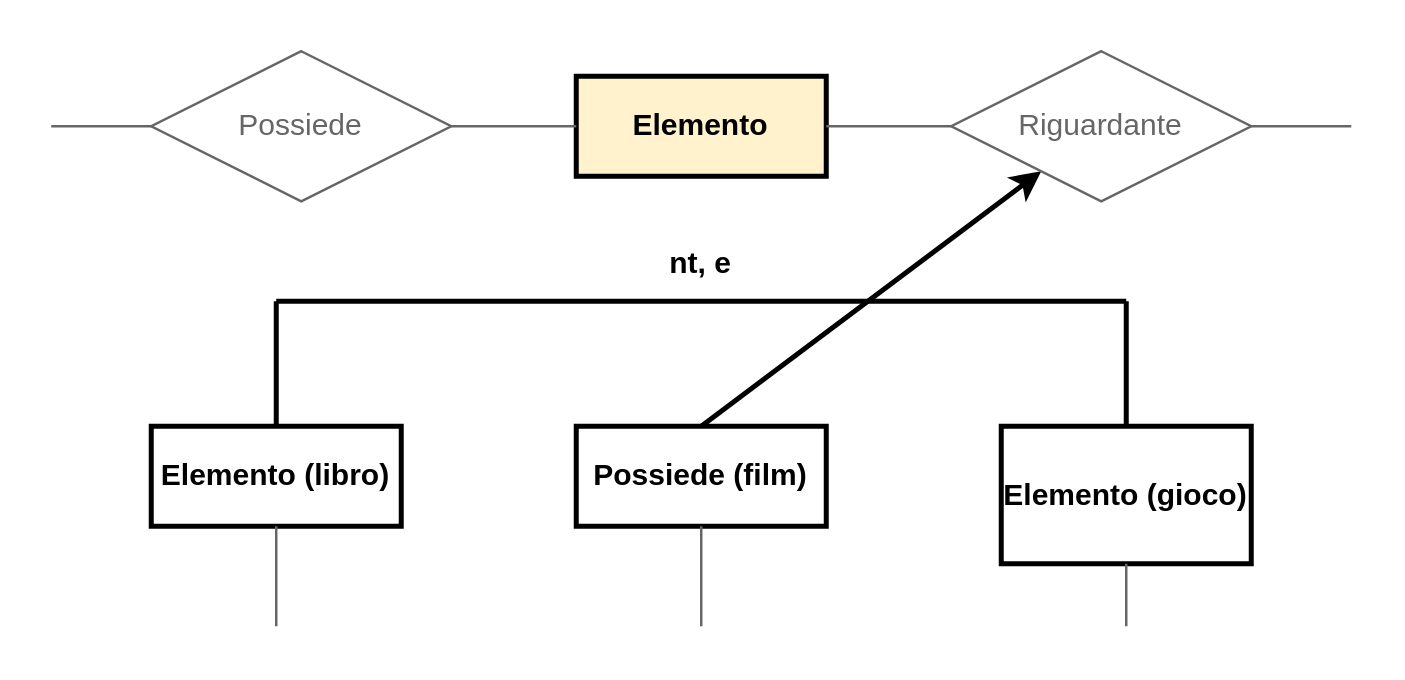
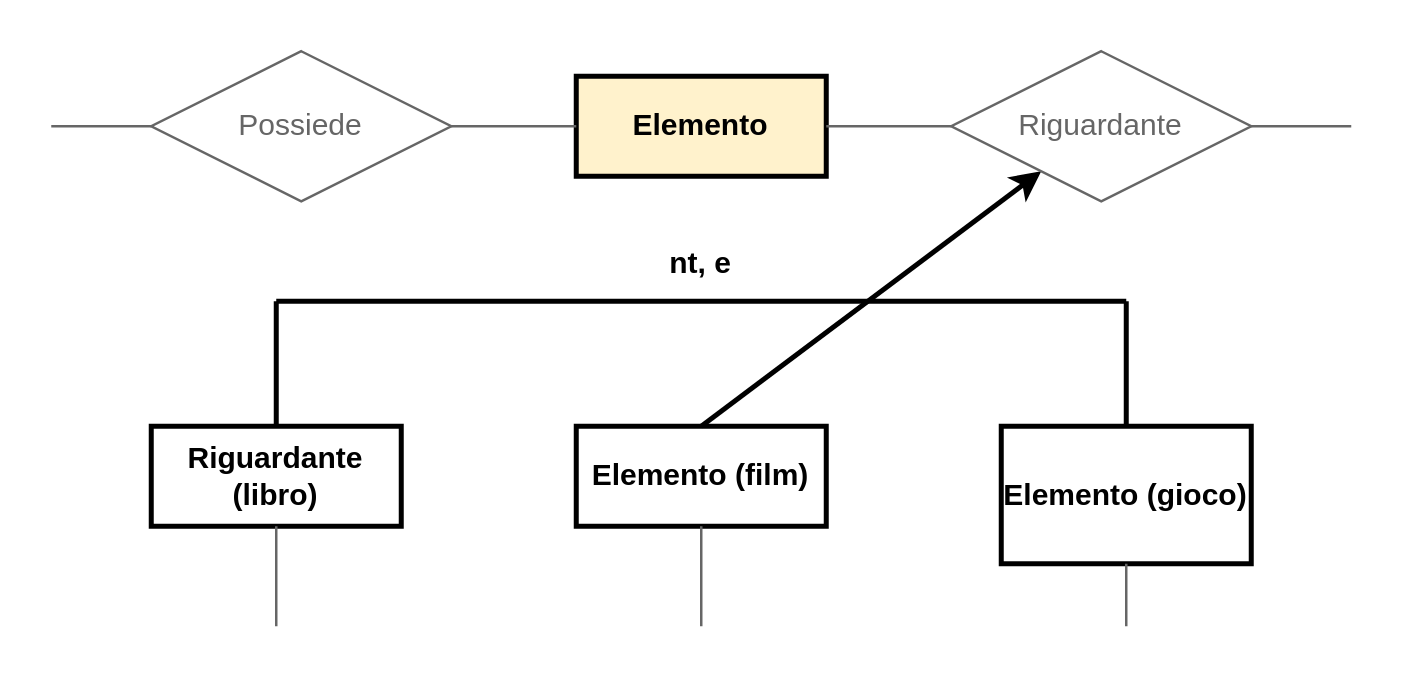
- <mxCell id="3" value="Elemento (libro)" style="whiteSpace=wrap;html=1;align=center;strokeWidth=2;fontStyle=1" vertex="1" parent="1"><mxGeometry x="60" y="170" width="100" height="40" as="geometry" /></mxCell>
+ <mxCell id="3" value="Riguardante (libro)" style="whiteSpace=wrap;html=1;align=center;strokeWidth=2;fontStyle=1" vertex="1" parent="1"><mxGeometry x="60" y="170" width="100" height="40" as="geometry" /></mxCell>
- <mxCell id="2" value="Possiede (film)" style="whiteSpace=wrap;html=1;align=center;strokeWidth=2;fontStyle=1" vertex="1" parent="1"><mxGeometry x="230" y="170" width="100" height="40" as="geometry" /></mxCell>
+ <mxCell id="2" value="Elemento (film)" style="whiteSpace=wrap;html=1;align=center;strokeWidth=2;fontStyle=1" vertex="1" parent="1"><mxGeometry x="230" y="170" width="100" height="40" as="geometry" /></mxCell>
